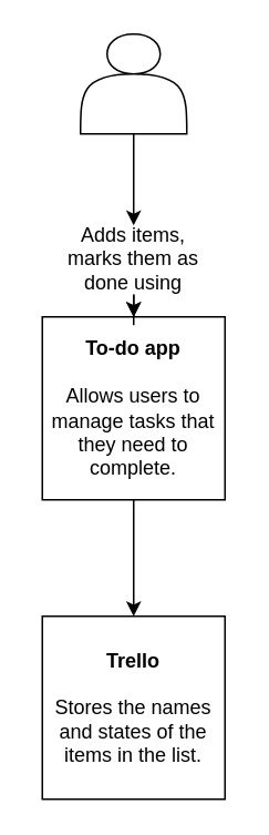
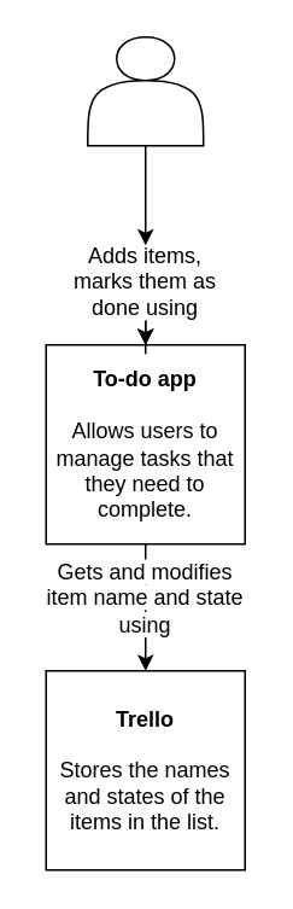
+ <mxCell id="8" value="&lt;span style=&quot;background-color: rgb(255 , 255 , 255)&quot;&gt;Gets and modifies item name and state using&lt;/span&gt;" style="text;html=1;strokeColor=none;fillColor=none;align=center;verticalAlign=middle;whiteSpace=wrap;rounded=0;" vertex="1" parent="1"><mxGeometry x="20" y="310" width="120" height="40" as="geometry" /></mxCell>
